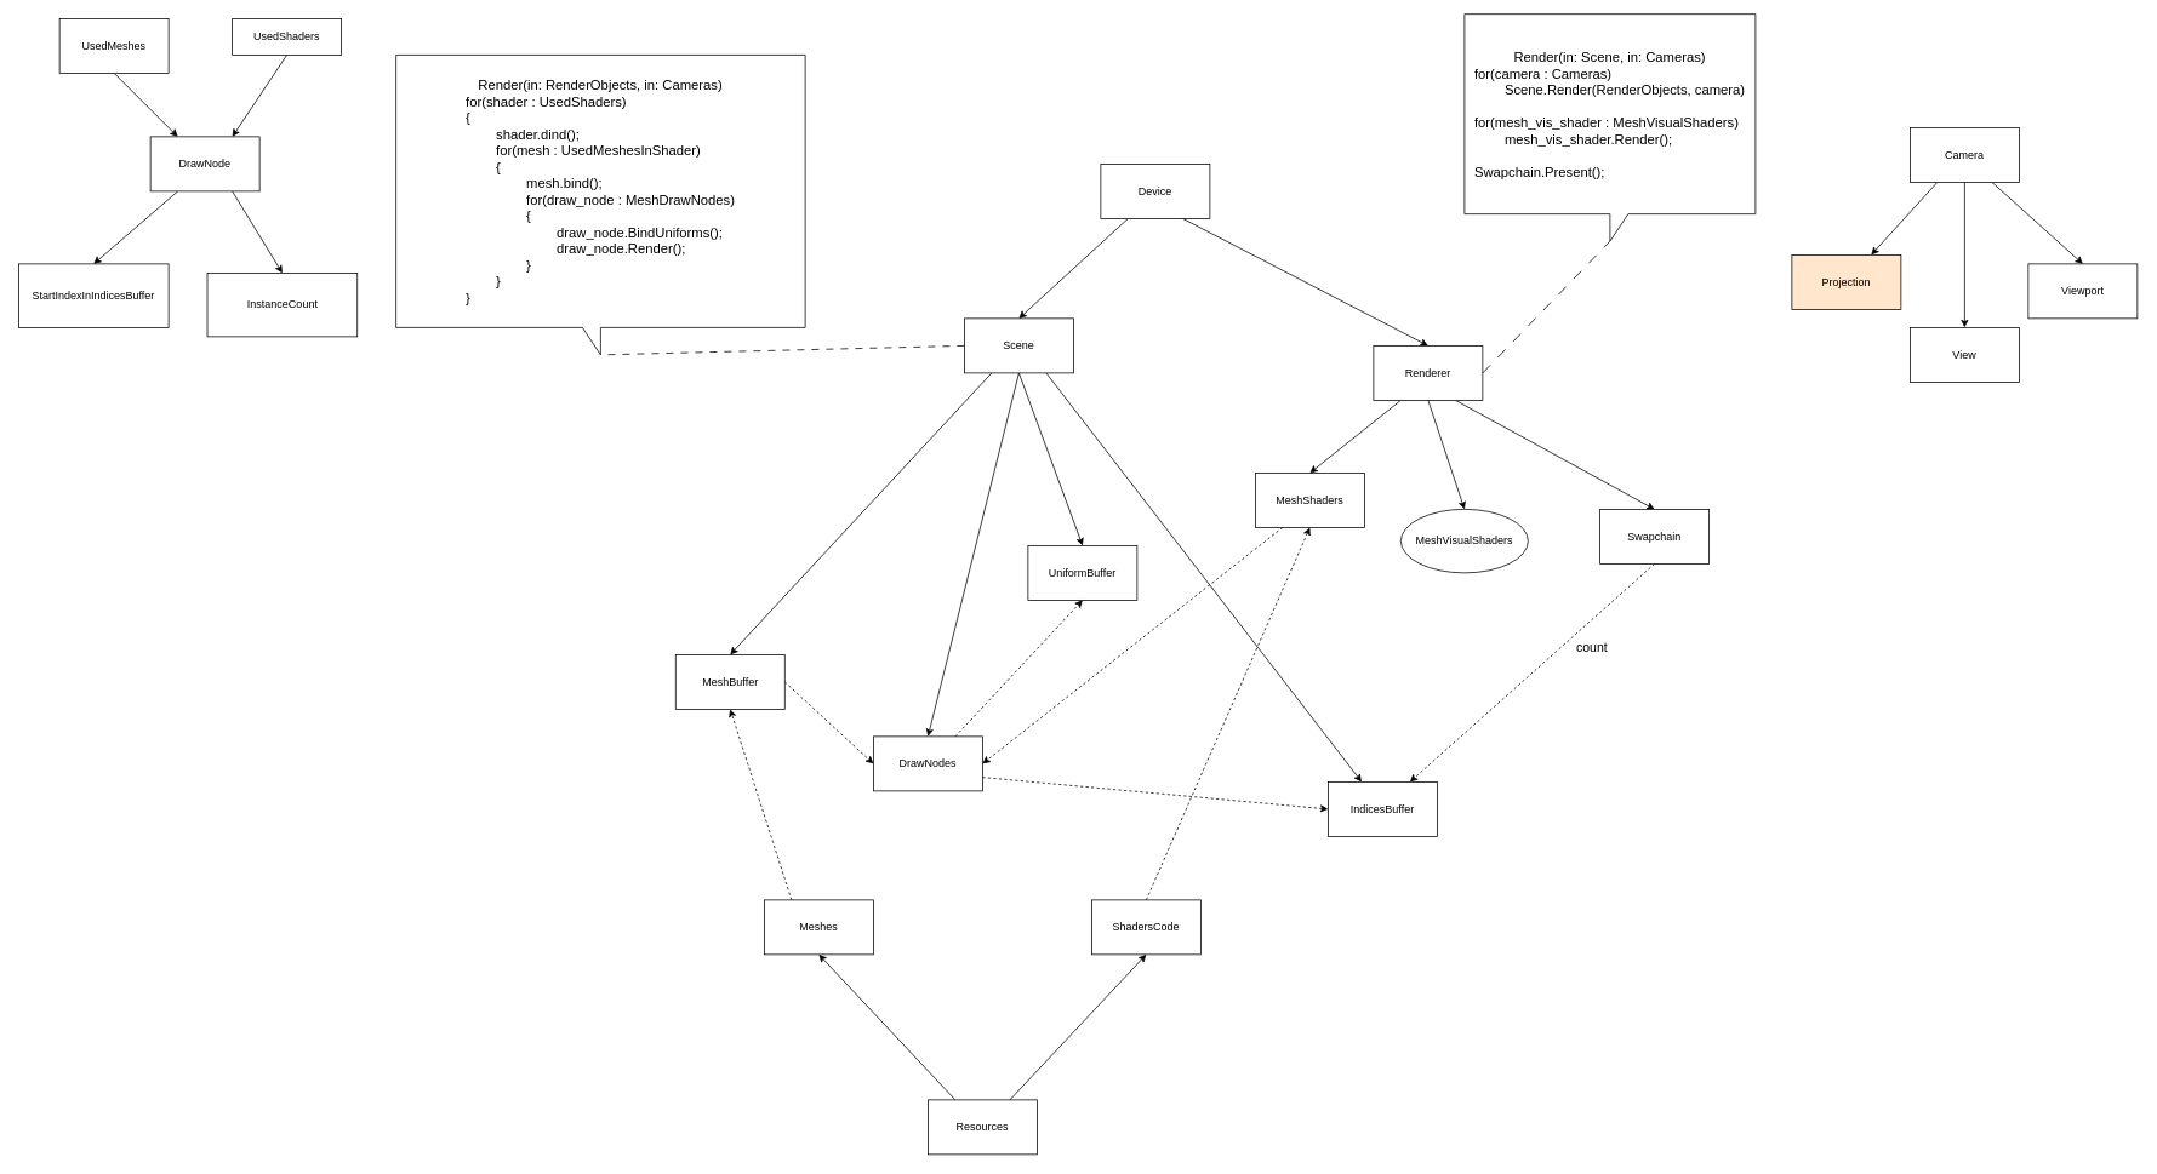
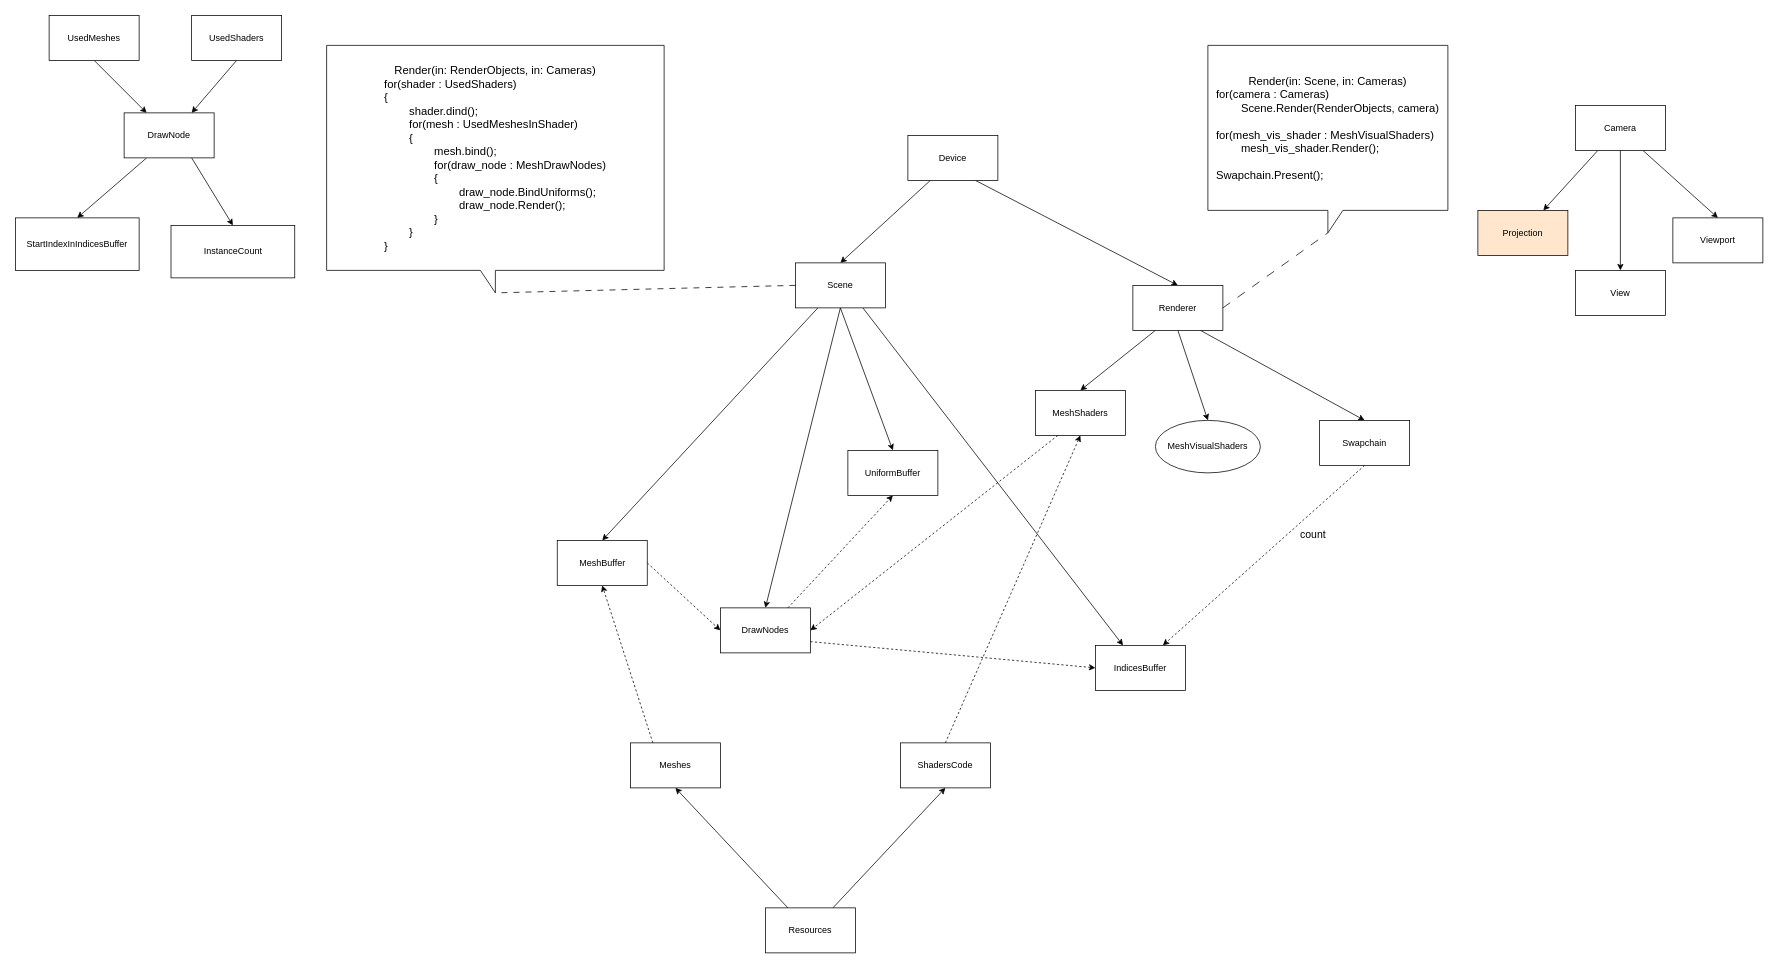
- <mxCell id="47" value="UsedShaders" style="rounded=0;whiteSpace=wrap;html=1;" parent="1" vertex="1"><mxGeometry x="255" y="20" width="120" height="40" as="geometry" /></mxCell>
+ <mxCell id="47" value="UsedShaders" style="rounded=0;whiteSpace=wrap;html=1;" parent="1" vertex="1"><mxGeometry x="255" y="20" width="120" height="60" as="geometry" /></mxCell>
- <mxCell id="38" value="&lt;div&gt;&lt;font style=&quot;font-size: 15px;&quot;&gt;Render(in: Scene, in: Cameras)&lt;/font&gt;&lt;/div&gt;&lt;div align=&quot;left&quot;&gt;&lt;font style=&quot;font-size: 15px;&quot;&gt;for(camera : Cameras)&lt;/font&gt;&lt;/div&gt;&lt;div align=&quot;left&quot;&gt;&lt;font style=&quot;font-size: 15px;&quot;&gt;&lt;span style=&quot;white-space: pre;&quot;&gt;&#09;&lt;/span&gt;Scene.Render(RenderObjects, camera)&lt;/font&gt;&lt;/div&gt;&lt;div align=&quot;left&quot;&gt;&lt;font style=&quot;font-size: 15px;&quot;&gt;&lt;br&gt;&lt;/font&gt;&lt;/div&gt;&lt;div align=&quot;left&quot;&gt;&lt;font style=&quot;font-size: 15px;&quot;&gt;for(mesh_vis_shader : MeshVisualShaders)&lt;/font&gt;&lt;/div&gt;&lt;div align=&quot;left&quot;&gt;&lt;font style=&quot;font-size: 15px;&quot;&gt;&lt;span style=&quot;white-space: pre;&quot;&gt;&#09;&lt;/span&gt;mesh_vis_shader.Render();&lt;br&gt;&lt;/font&gt;&lt;/div&gt;&lt;div align=&quot;left&quot;&gt;&lt;font style=&quot;font-size: 15px;&quot;&gt;&lt;br&gt;&lt;/font&gt;&lt;/div&gt;&lt;div align=&quot;left&quot;&gt;&lt;font style=&quot;font-size: 15px;&quot;&gt;Swapchain.Present();&lt;br&gt;&lt;/font&gt;&lt;/div&gt;" style="shape=callout;whiteSpace=wrap;html=1;perimeter=calloutPerimeter;fontFamily=Helvetica;fontSize=11;fontColor=default;" parent="1" vertex="1"><mxGeometry x="1610" y="15" width="320" height="250" as="geometry" /></mxCell>
+ <mxCell id="38" value="&lt;div&gt;&lt;font style=&quot;font-size: 15px;&quot;&gt;Render(in: Scene, in: Cameras)&lt;/font&gt;&lt;/div&gt;&lt;div align=&quot;left&quot;&gt;&lt;font style=&quot;font-size: 15px;&quot;&gt;for(camera : Cameras)&lt;/font&gt;&lt;/div&gt;&lt;div align=&quot;left&quot;&gt;&lt;font style=&quot;font-size: 15px;&quot;&gt;&lt;span style=&quot;white-space: pre;&quot;&gt;&#09;&lt;/span&gt;Scene.Render(RenderObjects, camera)&lt;/font&gt;&lt;/div&gt;&lt;div align=&quot;left&quot;&gt;&lt;font style=&quot;font-size: 15px;&quot;&gt;&lt;br&gt;&lt;/font&gt;&lt;/div&gt;&lt;div align=&quot;left&quot;&gt;&lt;font style=&quot;font-size: 15px;&quot;&gt;for(mesh_vis_shader : MeshVisualShaders)&lt;/font&gt;&lt;/div&gt;&lt;div align=&quot;left&quot;&gt;&lt;font style=&quot;font-size: 15px;&quot;&gt;&lt;span style=&quot;white-space: pre;&quot;&gt;&#09;&lt;/span&gt;mesh_vis_shader.Render();&lt;br&gt;&lt;/font&gt;&lt;/div&gt;&lt;div align=&quot;left&quot;&gt;&lt;font style=&quot;font-size: 15px;&quot;&gt;&lt;br&gt;&lt;/font&gt;&lt;/div&gt;&lt;div align=&quot;left&quot;&gt;&lt;font style=&quot;font-size: 15px;&quot;&gt;Swapchain.Present();&lt;br&gt;&lt;/font&gt;&lt;/div&gt;" style="shape=callout;whiteSpace=wrap;html=1;perimeter=calloutPerimeter;fontFamily=Helvetica;fontSize=11;fontColor=default;" parent="1" vertex="1"><mxGeometry x="1610" y="60" width="320" height="250" as="geometry" /></mxCell>
